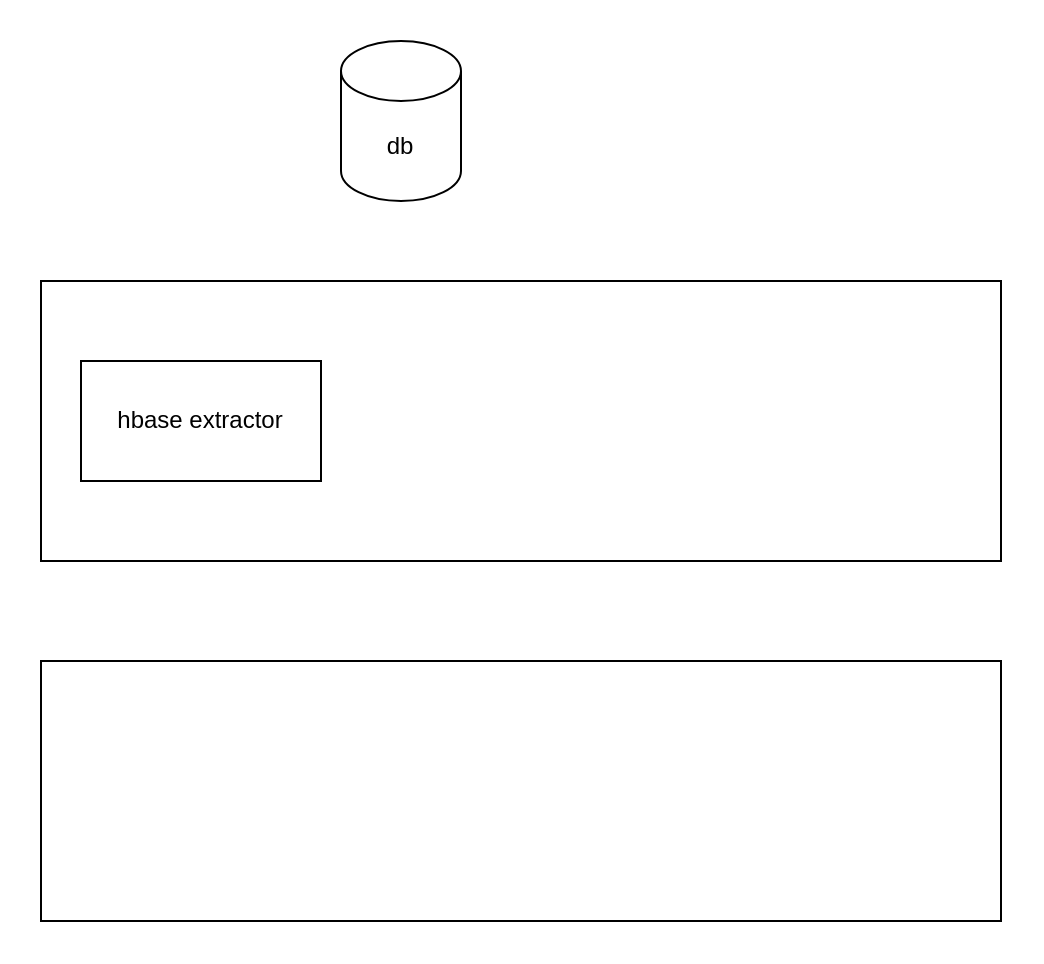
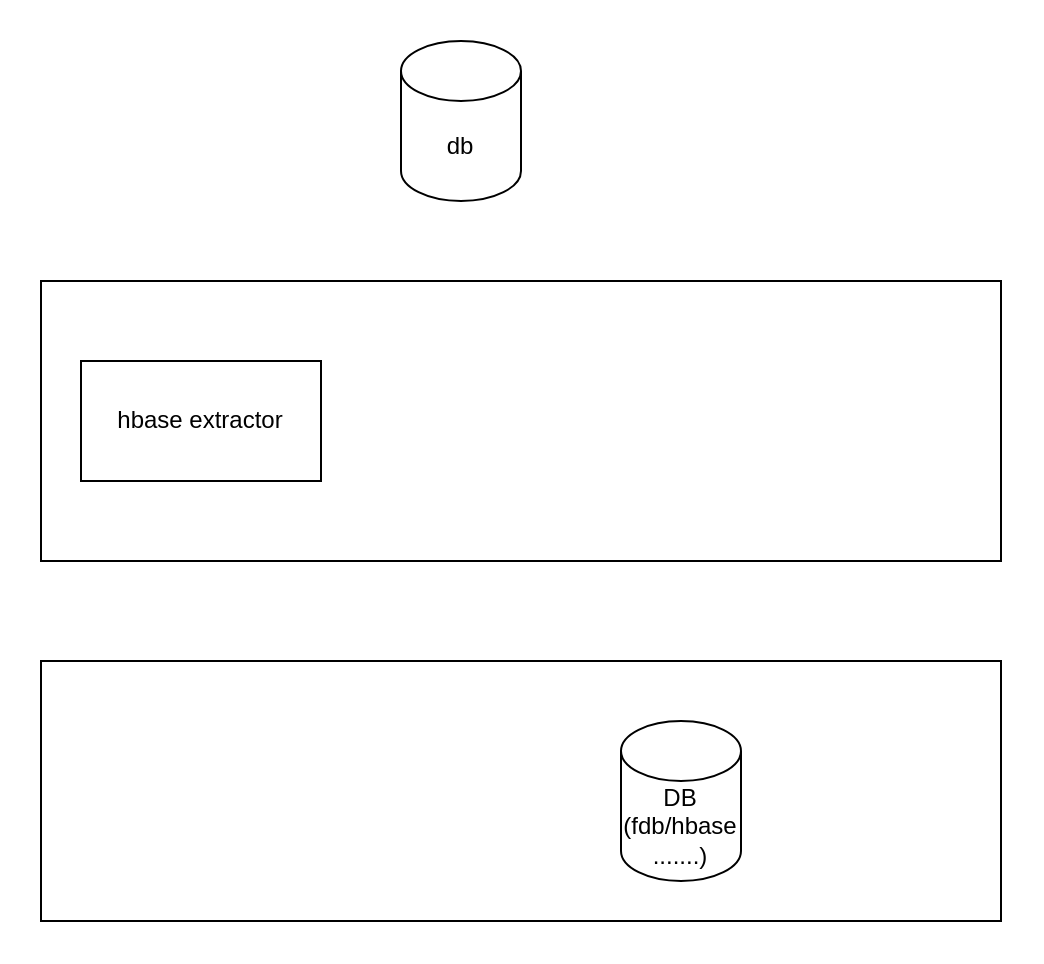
- <mxCell id="2" value="db" style="shape=cylinder3;whiteSpace=wrap;html=1;boundedLbl=1;backgroundOutline=1;size=15;" vertex="1" parent="1"><mxGeometry x="170" y="20" width="60" height="80" as="geometry" /></mxCell>
+ <mxCell id="2" value="db" style="shape=cylinder3;whiteSpace=wrap;html=1;boundedLbl=1;backgroundOutline=1;size=15;" vertex="1" parent="1"><mxGeometry x="200" y="20" width="60" height="80" as="geometry" /></mxCell>
+ <mxCell id="6" value="DB&lt;br&gt;(fdb/hbase&lt;br&gt;.......)" style="shape=cylinder3;whiteSpace=wrap;html=1;boundedLbl=1;backgroundOutline=1;size=15;" vertex="1" parent="1"><mxGeometry x="310" y="360" width="60" height="80" as="geometry" /></mxCell>
